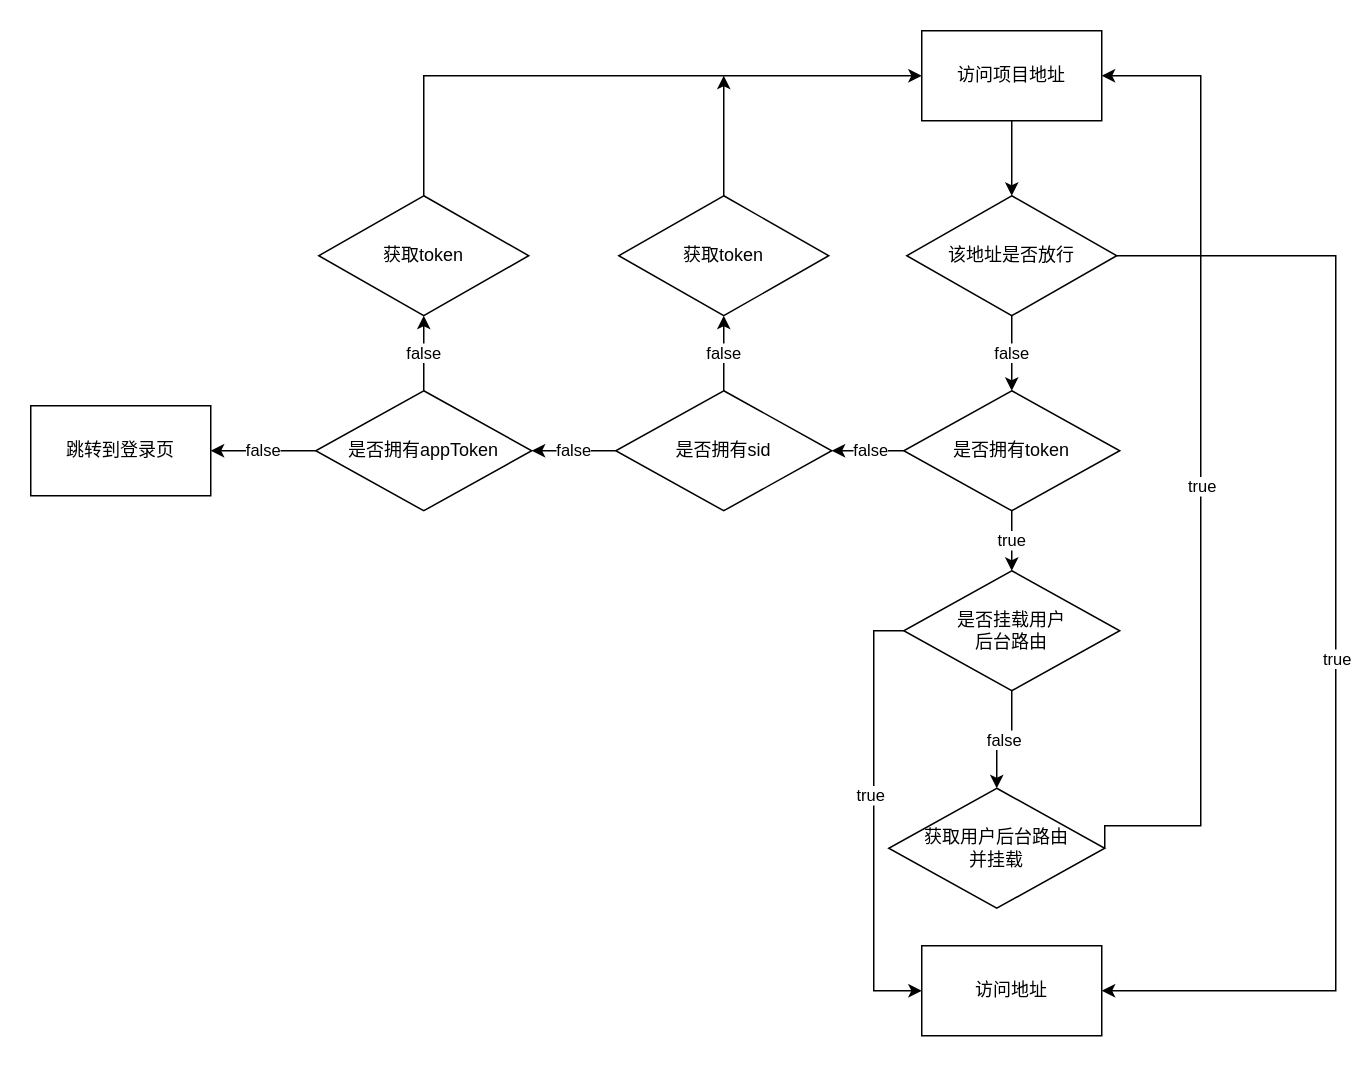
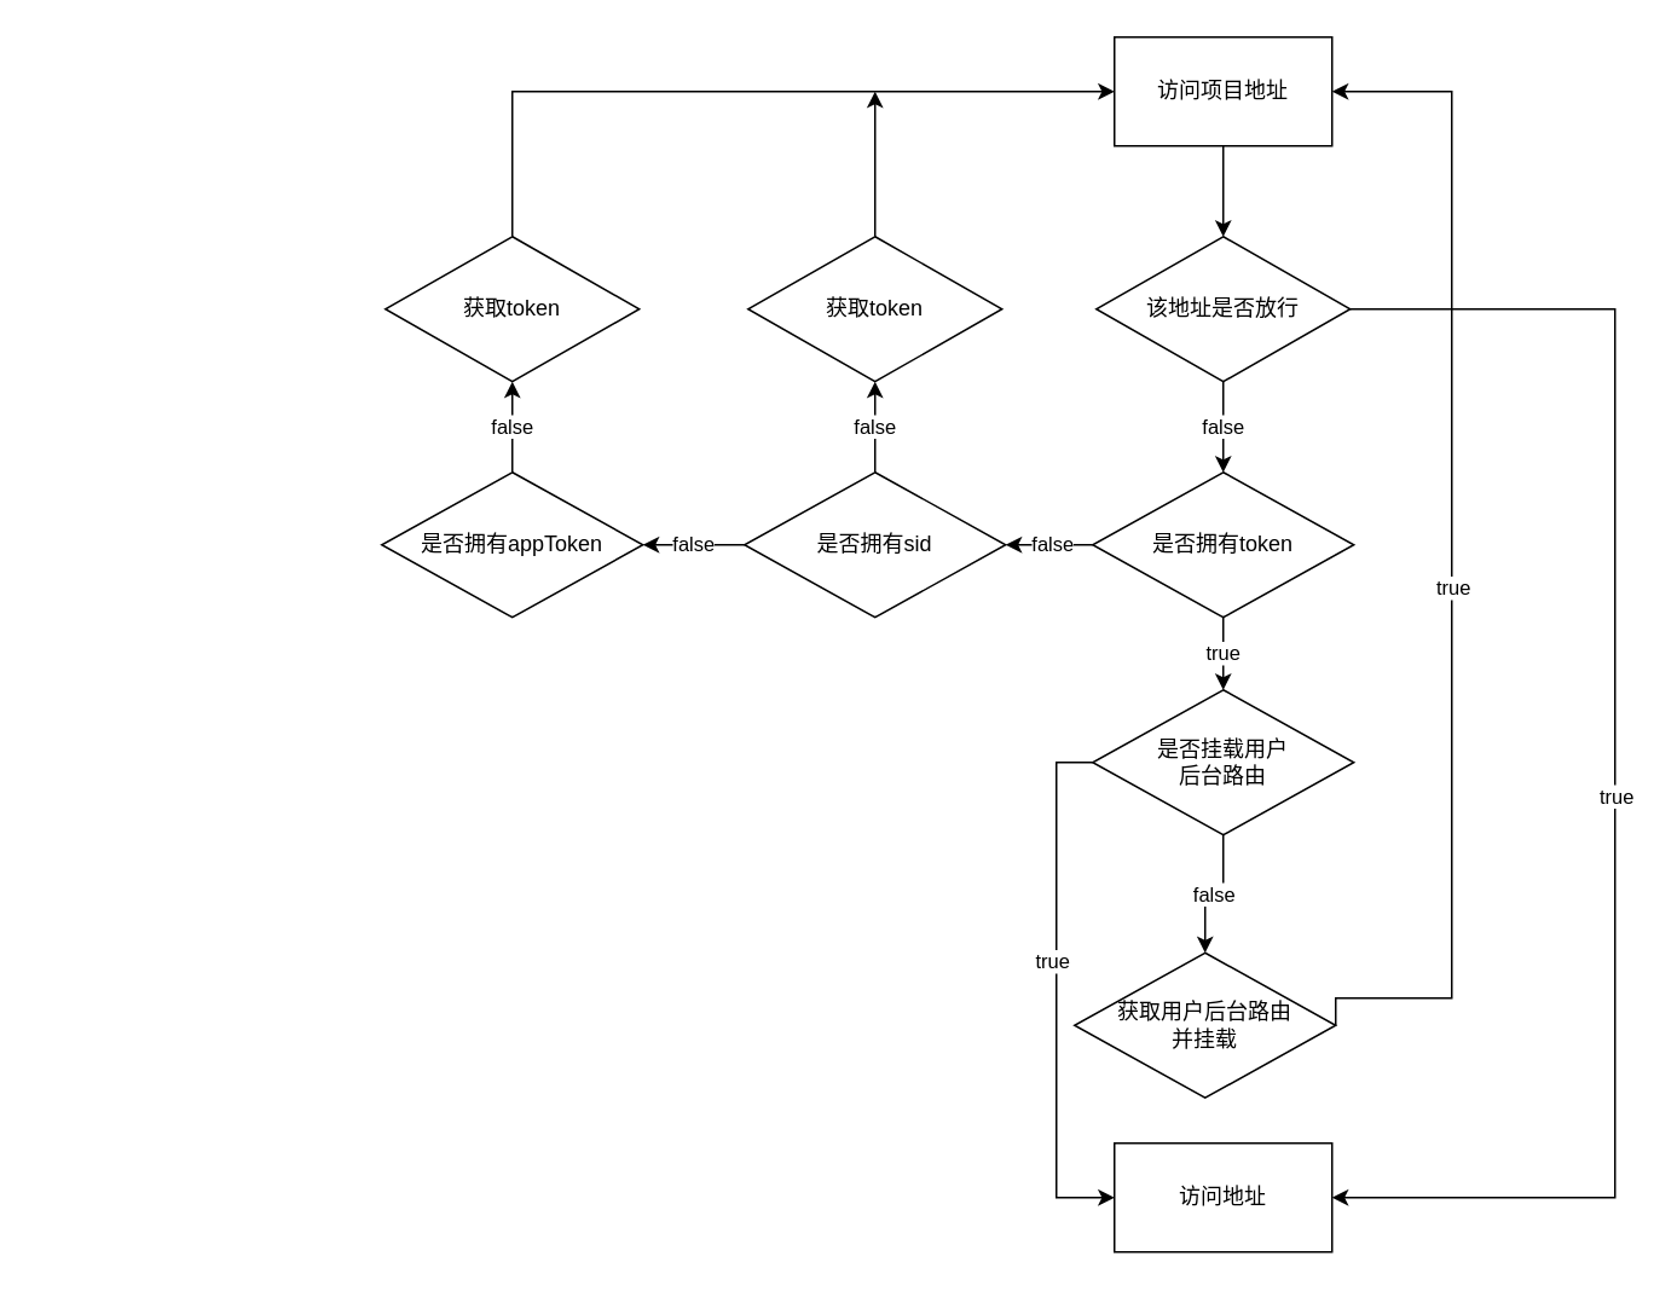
- <mxCell id="21" value="跳转到登录页" style="rounded=0;whiteSpace=wrap;html=1;" vertex="1" parent="1"><mxGeometry x="20" y="270" width="120" height="60" as="geometry" /></mxCell>
- <mxCell id="15" value="false" style="edgeStyle=orthogonalEdgeStyle;rounded=0;orthogonalLoop=1;jettySize=auto;html=1;exitX=0;exitY=0.5;exitDx=0;exitDy=0;" edge="1" parent="1" source="17" target="21"><mxGeometry relative="1" as="geometry"><mxPoint x="150" y="300" as="targetPoint" /></mxGeometry></mxCell>
